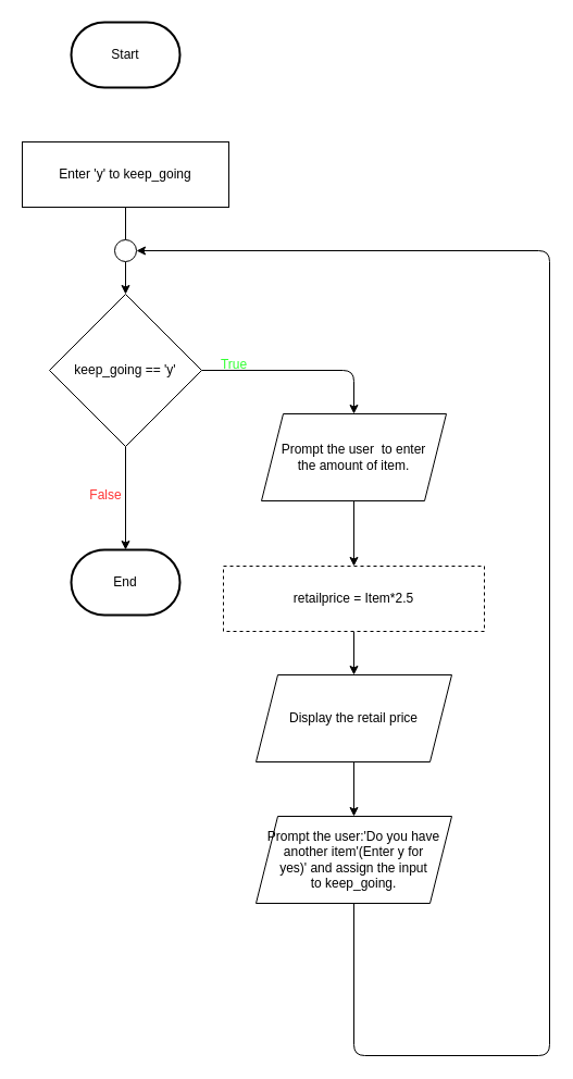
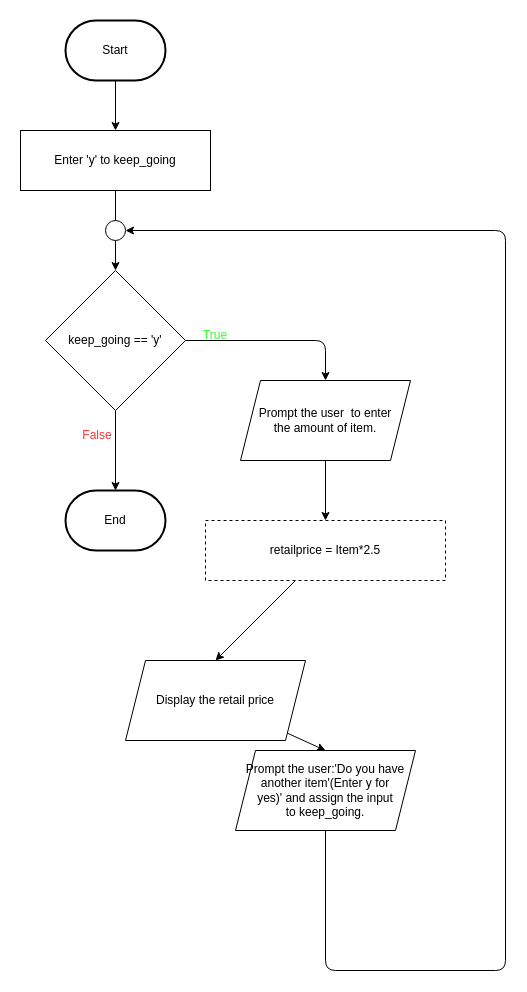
+ <mxCell id="2" value="" style="edgeStyle=none;html=1;" edge="1" parent="1" source="3" target="5"><mxGeometry relative="1" as="geometry" /></mxCell>
- <mxCell id="19" value="&lt;font color=&quot;#ff3333&quot;&gt;False&lt;/font&gt;" style="text;html=1;strokeColor=none;fillColor=none;align=center;verticalAlign=middle;whiteSpace=wrap;rounded=0;" vertex="1" parent="1"><mxGeometry x="67" y="440" width="60" height="30" as="geometry" /></mxCell>
+ <mxCell id="19" value="&lt;font color=&quot;#ff3333&quot;&gt;False&lt;/font&gt;" style="text;html=1;strokeColor=none;fillColor=none;align=center;verticalAlign=middle;whiteSpace=wrap;rounded=0;" vertex="1" parent="1"><mxGeometry x="67" y="420" width="60" height="30" as="geometry" /></mxCell>
- <mxCell id="9" value="End" style="strokeWidth=2;html=1;shape=mxgraph.flowchart.terminator;whiteSpace=wrap;" vertex="1" parent="1"><mxGeometry x="65" y="505" width="100" height="60" as="geometry" /></mxCell>
+ <mxCell id="9" value="End" style="strokeWidth=2;html=1;shape=mxgraph.flowchart.terminator;whiteSpace=wrap;" vertex="1" parent="1"><mxGeometry x="65" y="490" width="100" height="60" as="geometry" /></mxCell>
- <mxCell id="15" value="Display the retail price" style="shape=parallelogram;perimeter=parallelogramPerimeter;whiteSpace=wrap;html=1;fixedSize=1;" vertex="1" parent="1"><mxGeometry x="235" y="620" width="180" height="80" as="geometry" /></mxCell>
+ <mxCell id="15" value="Display the retail price" style="shape=parallelogram;perimeter=parallelogramPerimeter;whiteSpace=wrap;html=1;fixedSize=1;" vertex="1" parent="1"><mxGeometry x="125" y="660" width="180" height="80" as="geometry" /></mxCell>
